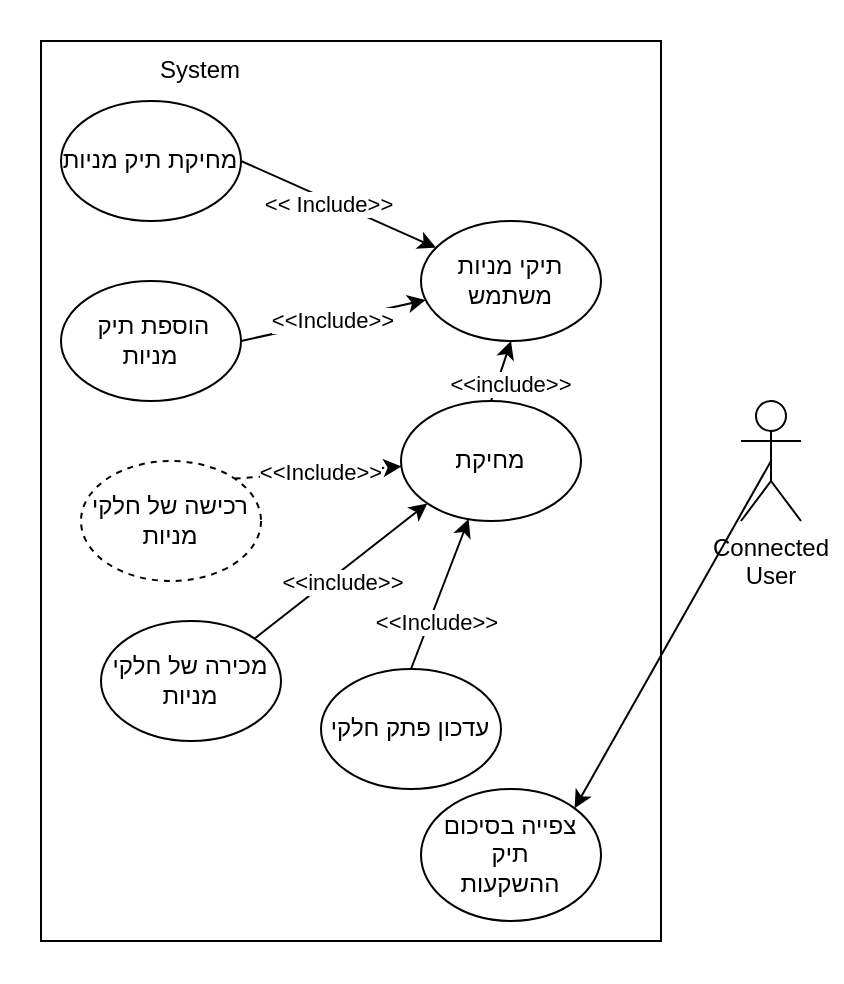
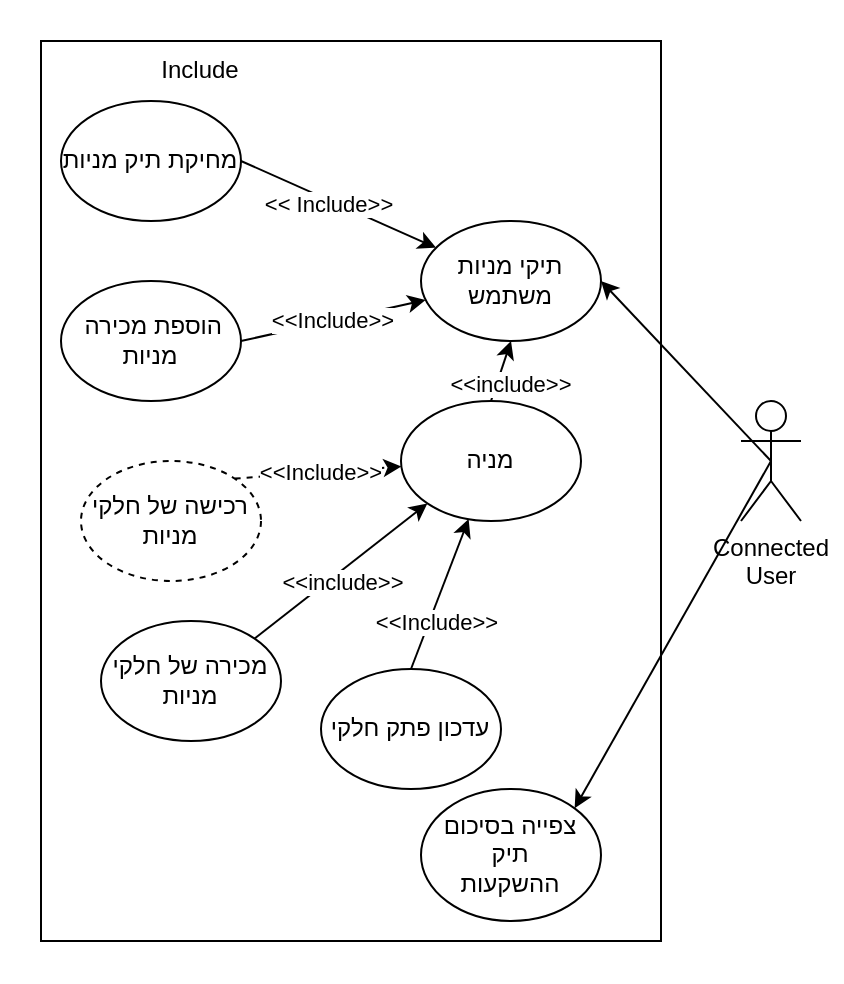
- <mxCell id="24" value="System" style="text;html=1;strokeColor=none;fillColor=none;align=center;verticalAlign=middle;whiteSpace=wrap;rounded=0;" parent="1" vertex="1"><mxGeometry x="70" y="20" width="60" height="30" as="geometry" /></mxCell>
+ <mxCell id="24" value="Include" style="text;html=1;strokeColor=none;fillColor=none;align=center;verticalAlign=middle;whiteSpace=wrap;rounded=0;" parent="1" vertex="1"><mxGeometry x="70" y="20" width="60" height="30" as="geometry" /></mxCell>
- <mxCell id="4" value="&amp;nbsp;הוספת תיק מניות" style="ellipse;whiteSpace=wrap;html=1;" parent="1" vertex="1"><mxGeometry x="30" y="140" width="90" height="60" as="geometry" /></mxCell>
+ <mxCell id="4" value="&amp;nbsp;הוספת מכירה מניות" style="ellipse;whiteSpace=wrap;html=1;" parent="1" vertex="1"><mxGeometry x="30" y="140" width="90" height="60" as="geometry" /></mxCell>
+ <mxCell id="18" style="edgeStyle=none;html=1;exitX=0.5;exitY=0.5;exitDx=0;exitDy=0;exitPerimeter=0;entryX=1;entryY=0.5;entryDx=0;entryDy=0;" parent="1" source="20" target="5" edge="1"><mxGeometry relative="1" as="geometry" /></mxCell>
- <mxCell id="23" value="מחיקת" style="ellipse;whiteSpace=wrap;html=1;" parent="1" vertex="1"><mxGeometry x="200" y="200" width="90" height="60" as="geometry" /></mxCell>
+ <mxCell id="23" value="מניה" style="ellipse;whiteSpace=wrap;html=1;" parent="1" vertex="1"><mxGeometry x="200" y="200" width="90" height="60" as="geometry" /></mxCell>
